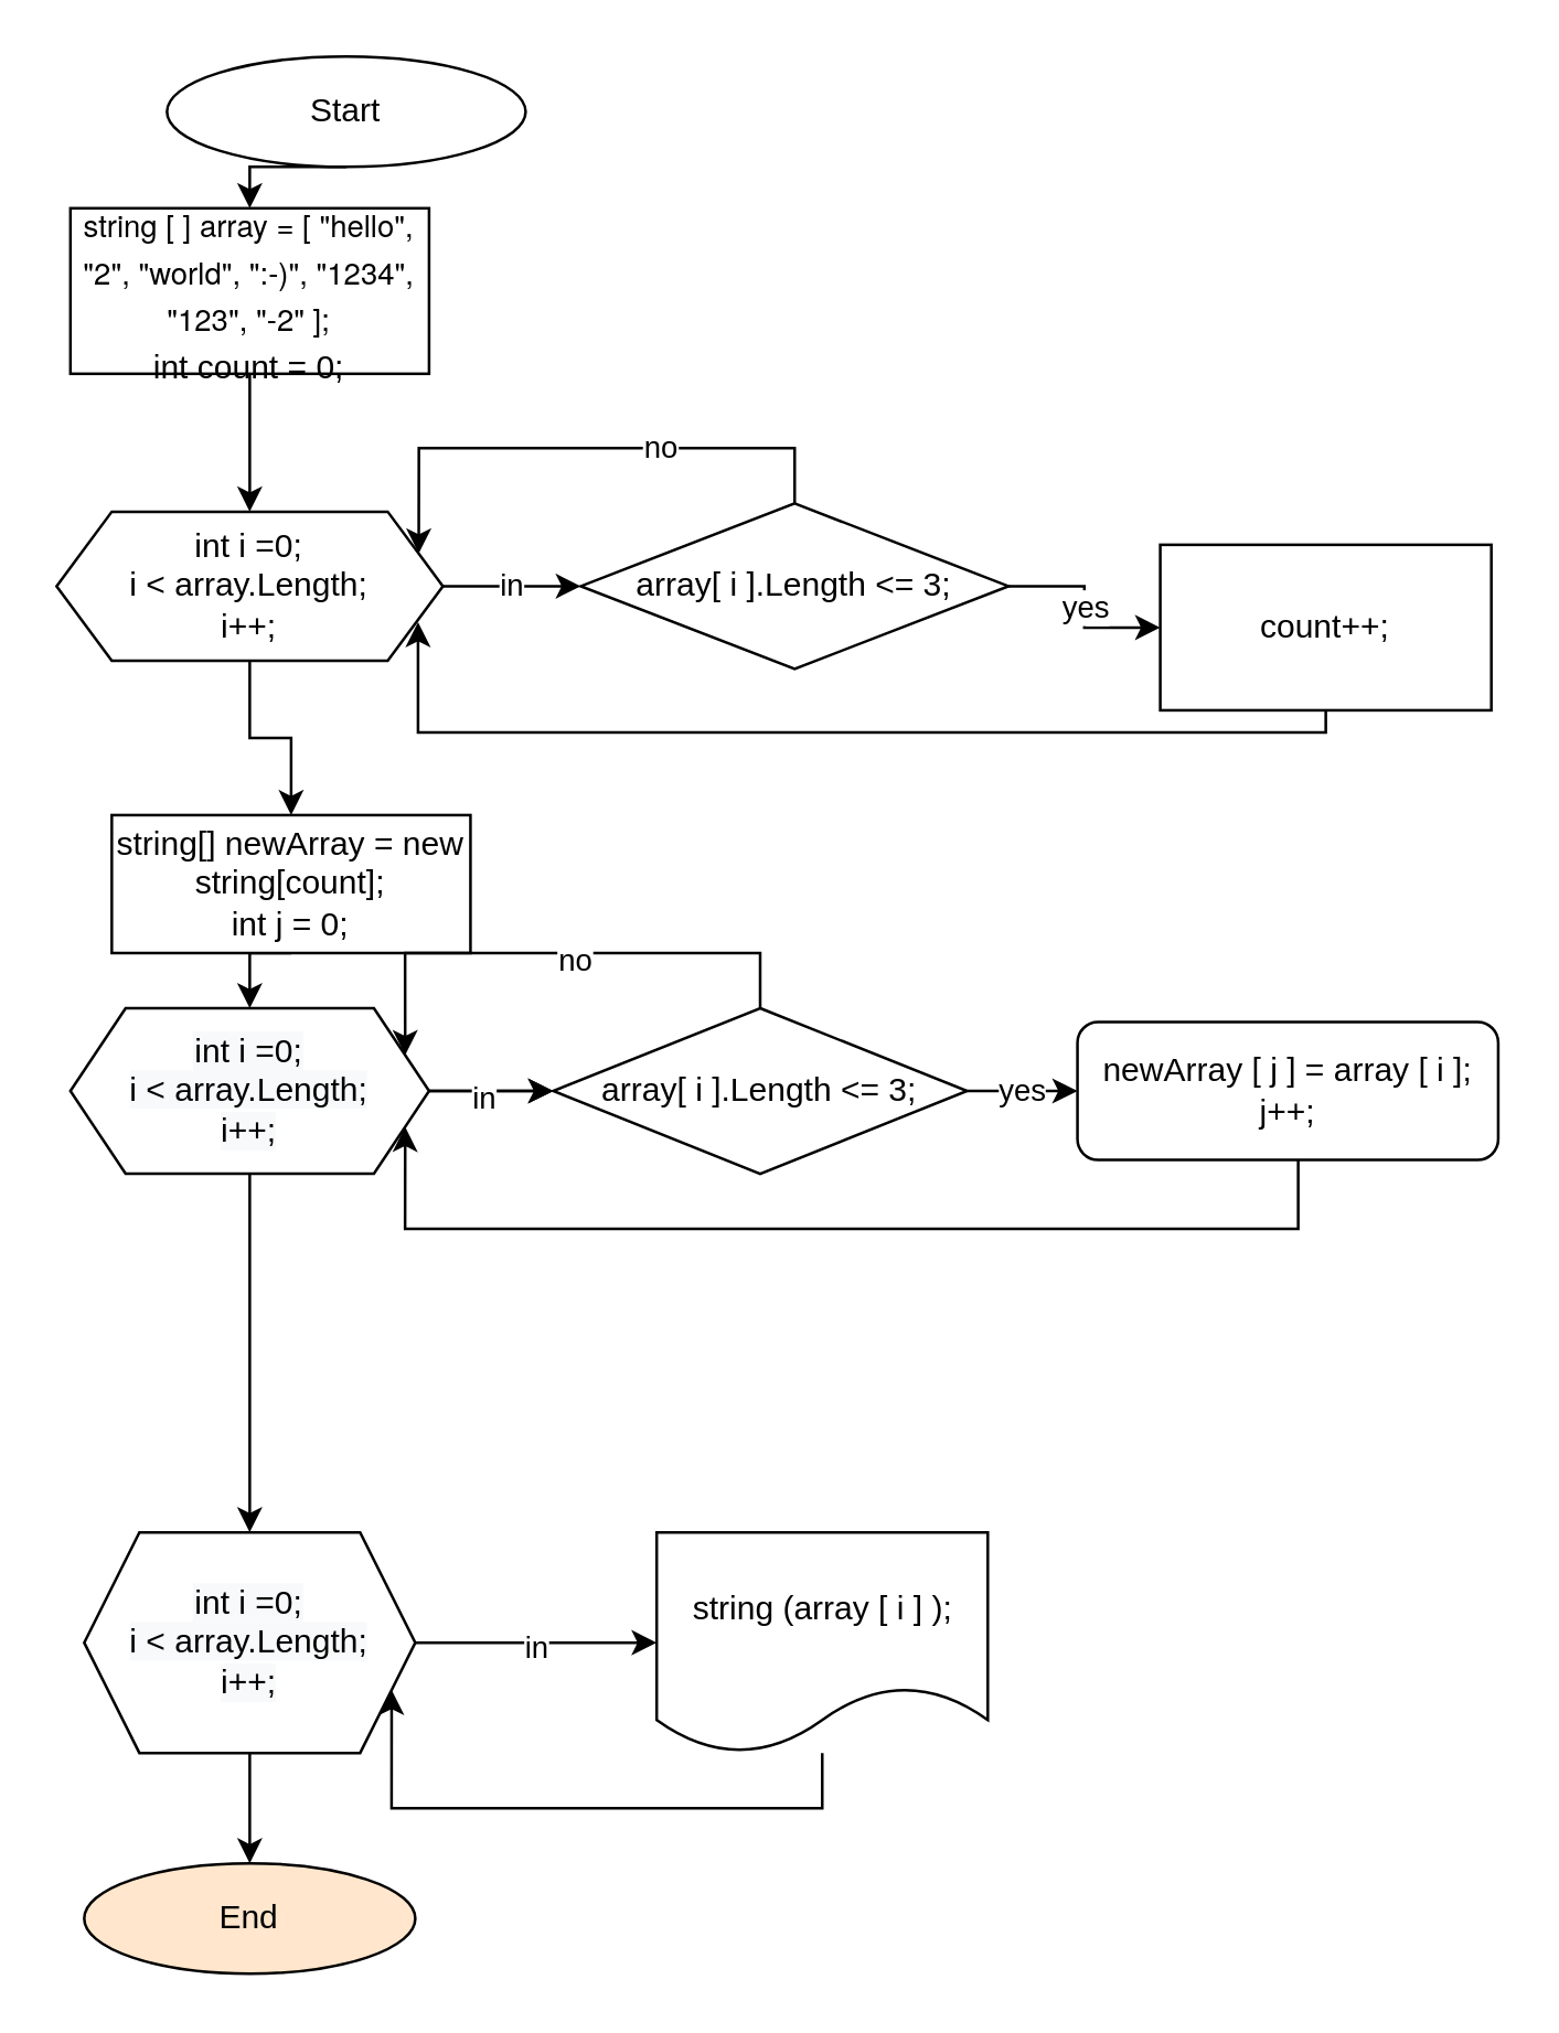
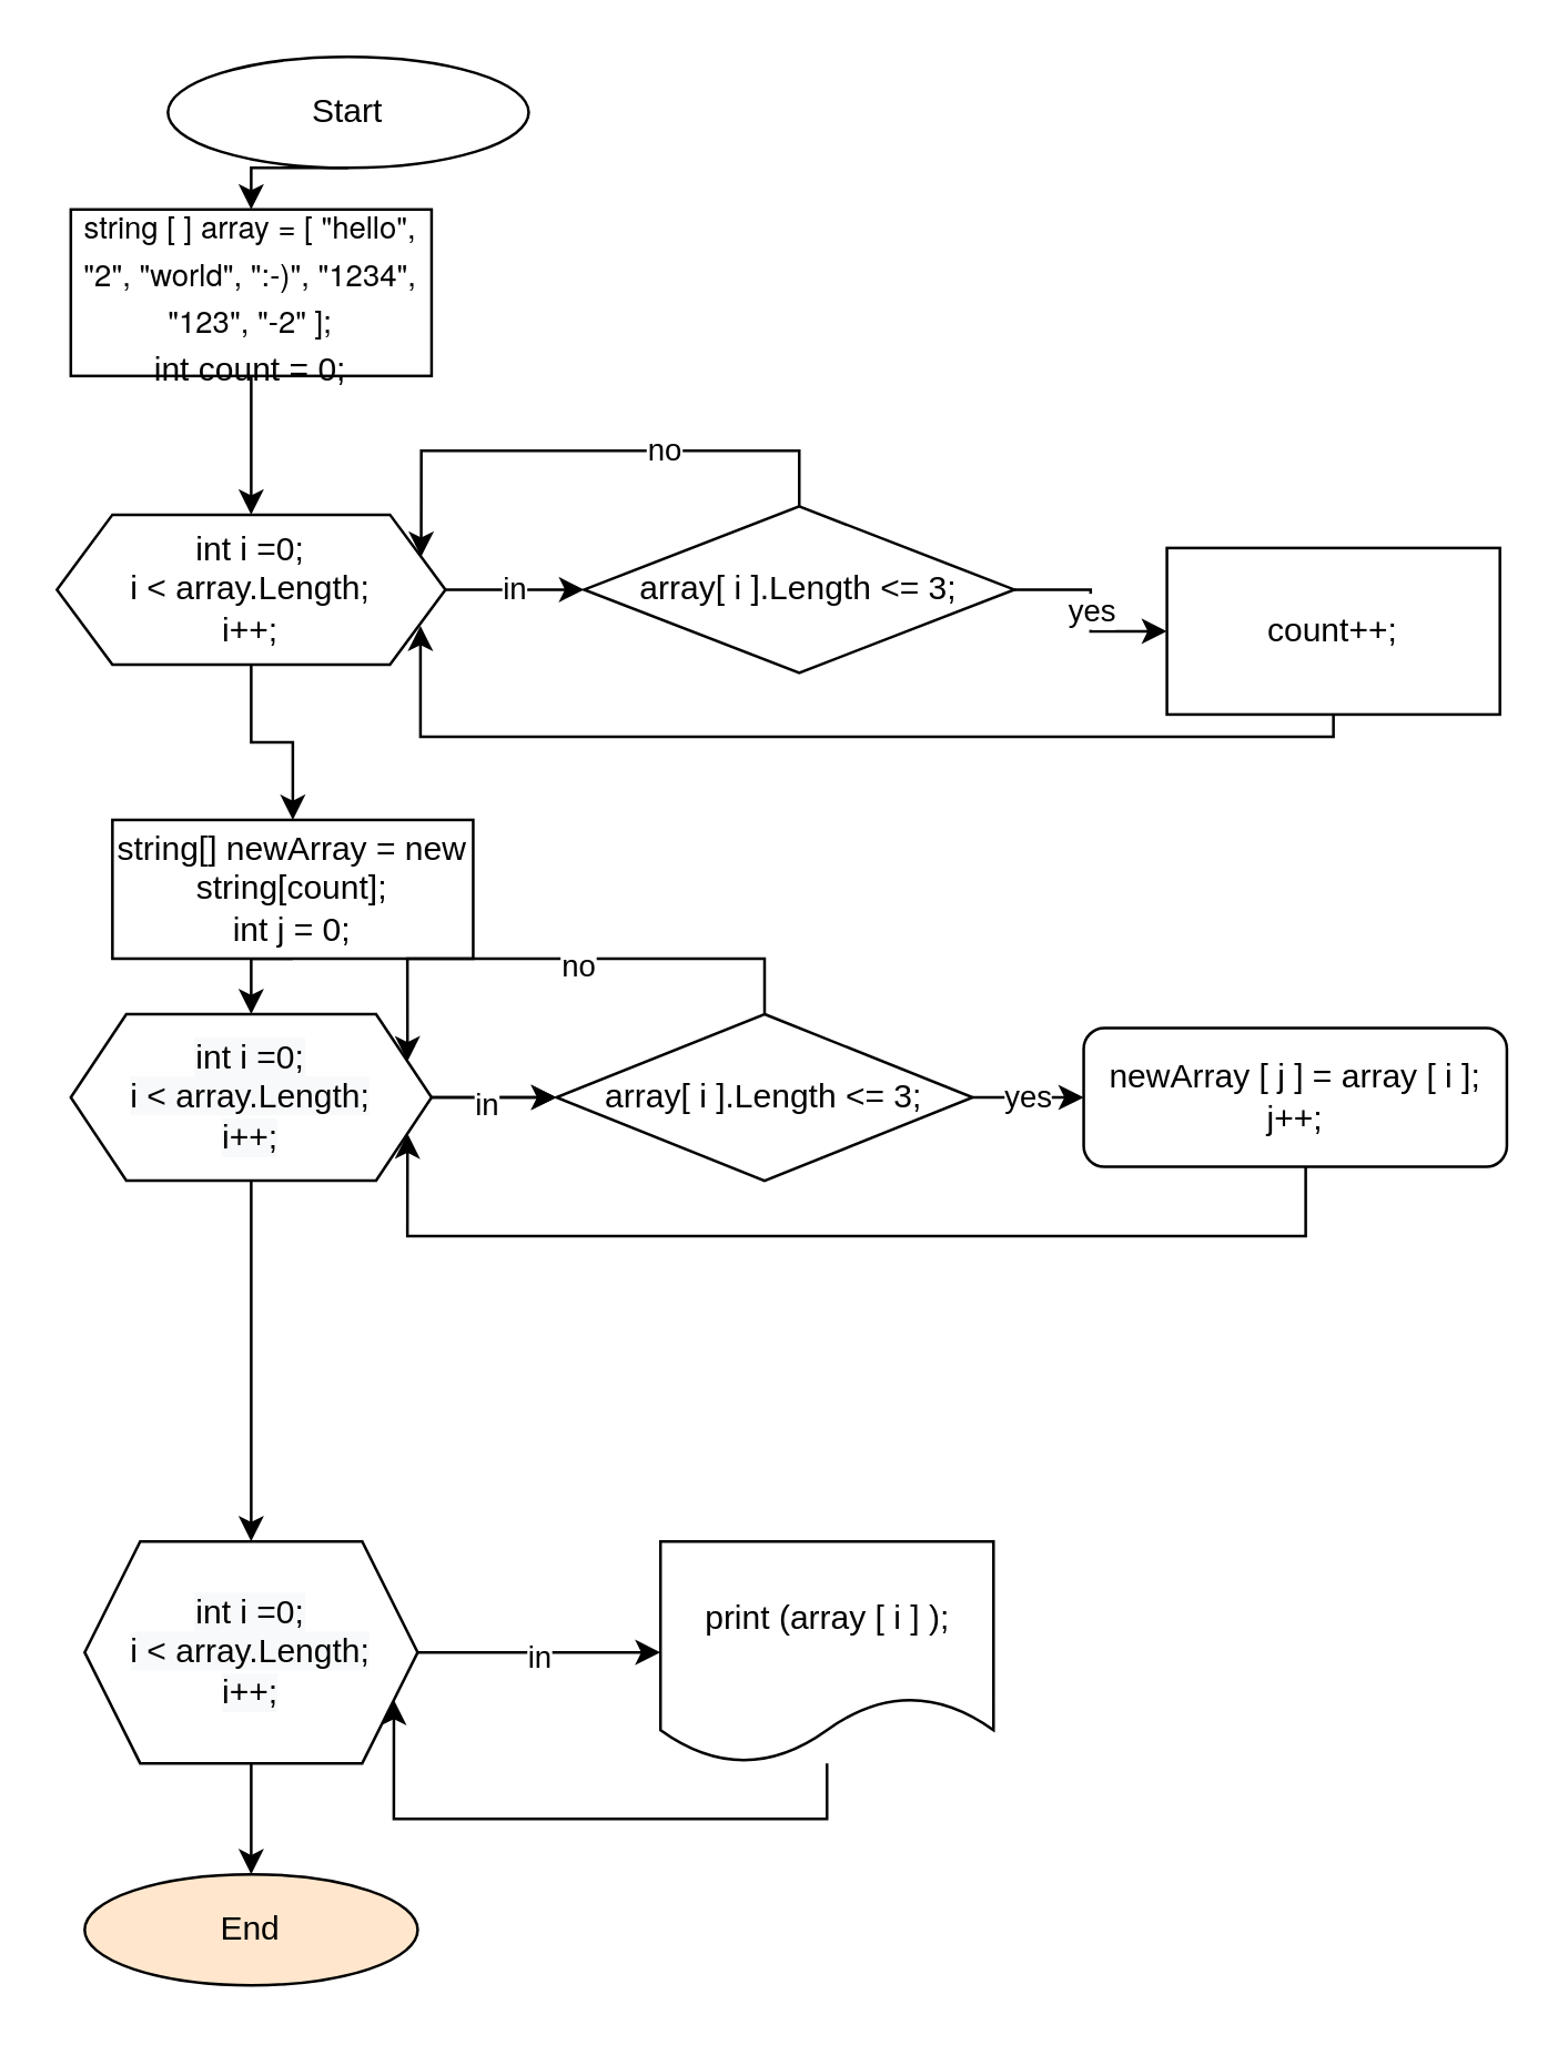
- <mxCell id="29" value="string (array [ i ] );" style="shape=document;whiteSpace=wrap;html=1;boundedLbl=1;" vertex="1" parent="1"><mxGeometry x="237.5" y="555" width="120" height="80" as="geometry" /></mxCell>
+ <mxCell id="29" value="print (array [ i ] );" style="shape=document;whiteSpace=wrap;html=1;boundedLbl=1;" vertex="1" parent="1"><mxGeometry x="237.5" y="555" width="120" height="80" as="geometry" /></mxCell>
